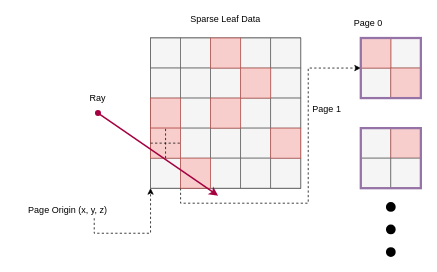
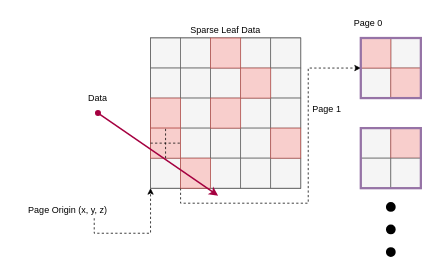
- <mxCell id="42" value="Sparse Leaf Data" style="text;html=1;strokeColor=none;fillColor=none;align=center;verticalAlign=middle;whiteSpace=wrap;rounded=0;" vertex="1" parent="1"><mxGeometry x="250" y="15" width="100" height="20" as="geometry" /></mxCell>
+ <mxCell id="42" value="Sparse Leaf Data" style="text;html=1;strokeColor=none;fillColor=none;align=center;verticalAlign=middle;whiteSpace=wrap;rounded=0;" vertex="1" parent="1"><mxGeometry x="250" y="30" width="100" height="20" as="geometry" /></mxCell>
- <mxCell id="47" value="Ray" style="text;html=1;strokeColor=none;fillColor=none;align=center;verticalAlign=middle;whiteSpace=wrap;rounded=0;" vertex="1" parent="1"><mxGeometry x="110" y="120" width="40" height="20" as="geometry" /></mxCell>
+ <mxCell id="47" value="Data" style="text;html=1;strokeColor=none;fillColor=none;align=center;verticalAlign=middle;whiteSpace=wrap;rounded=0;" vertex="1" parent="1"><mxGeometry x="110" y="120" width="40" height="20" as="geometry" /></mxCell>
